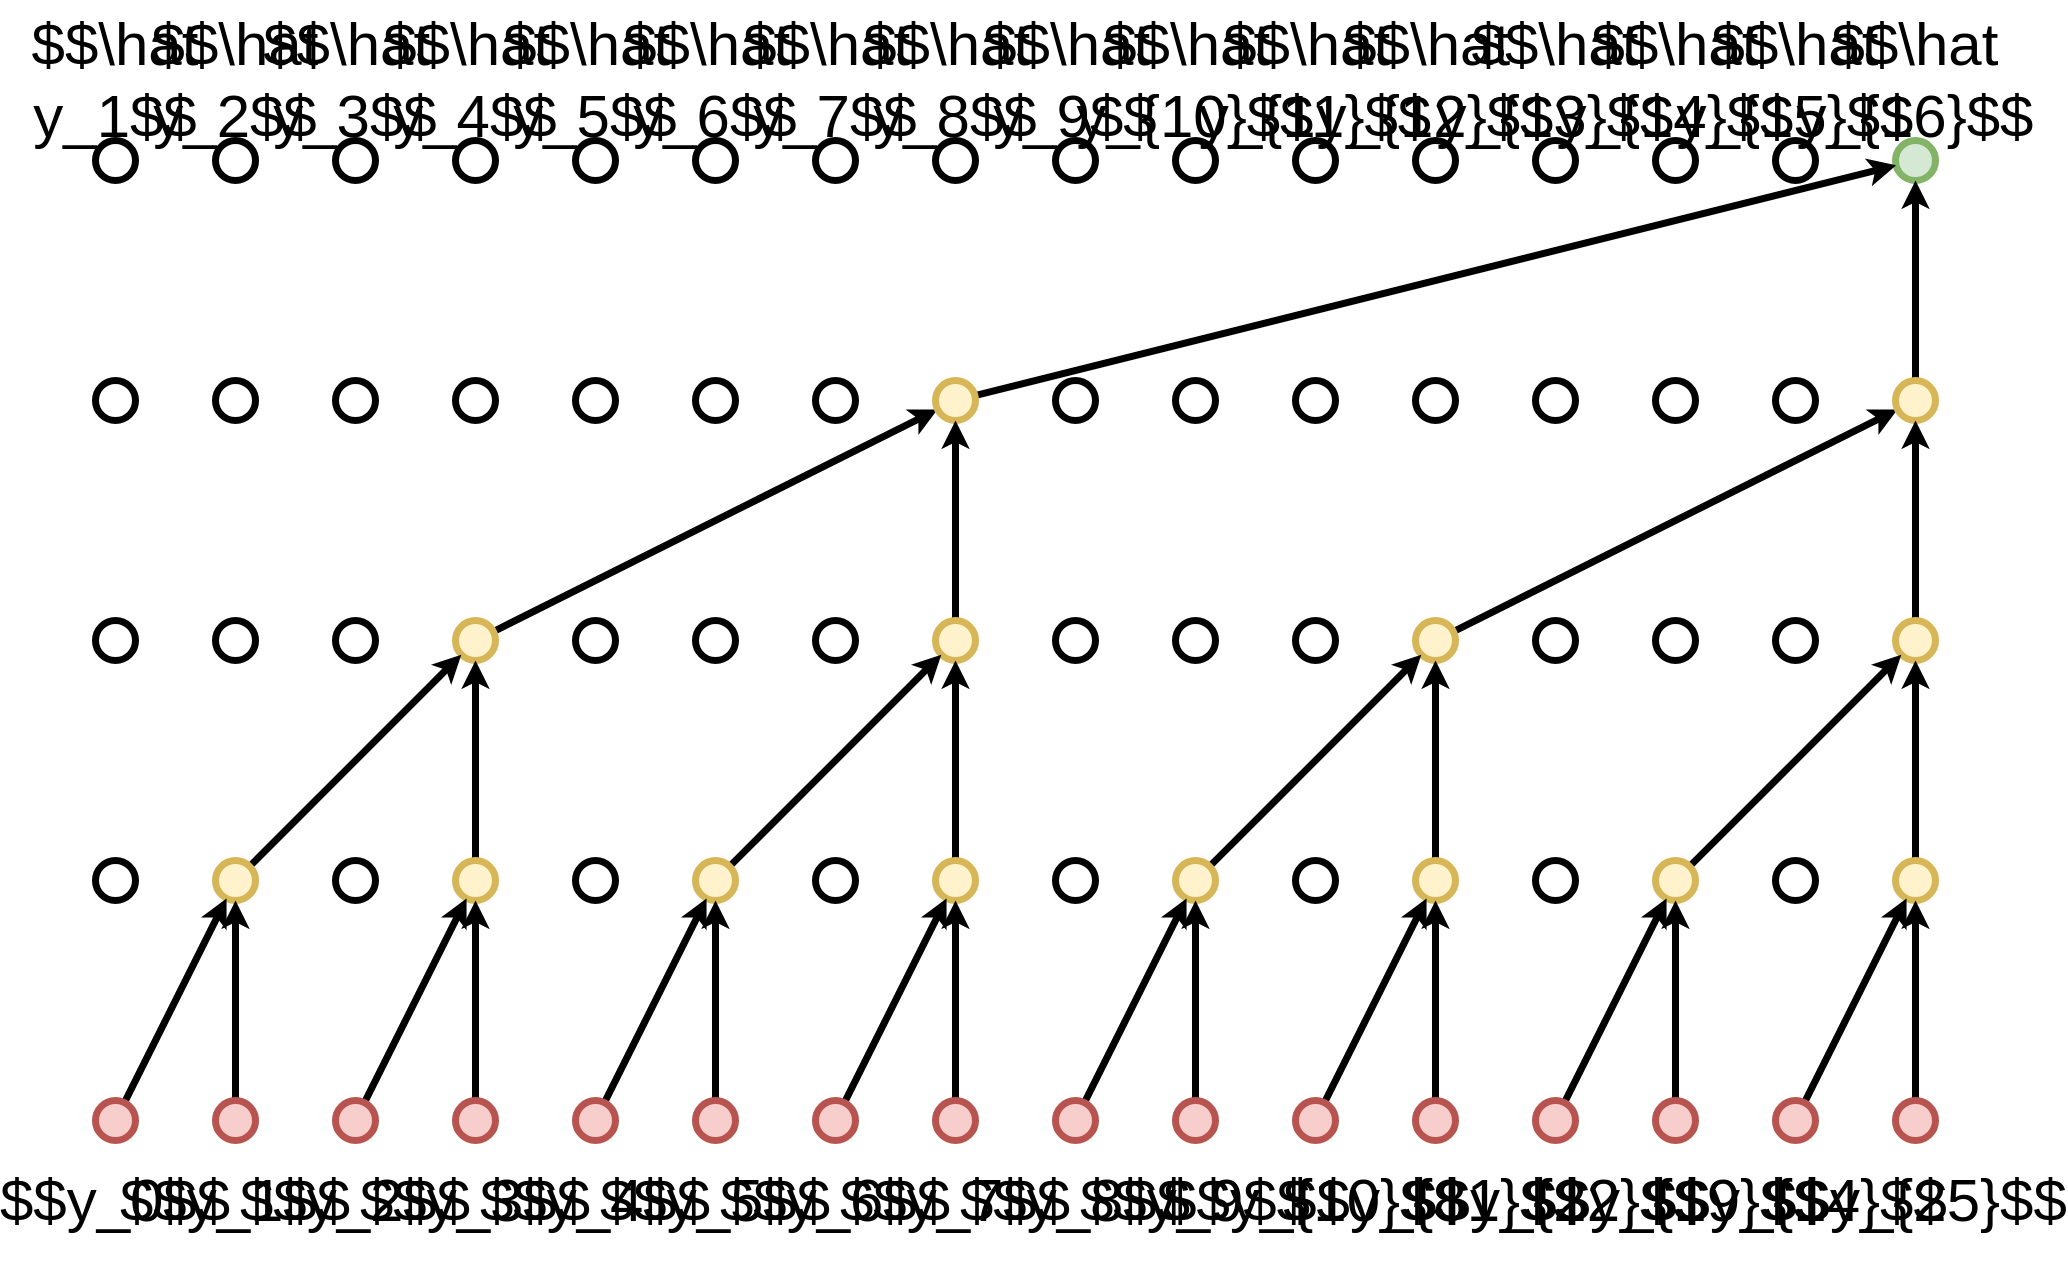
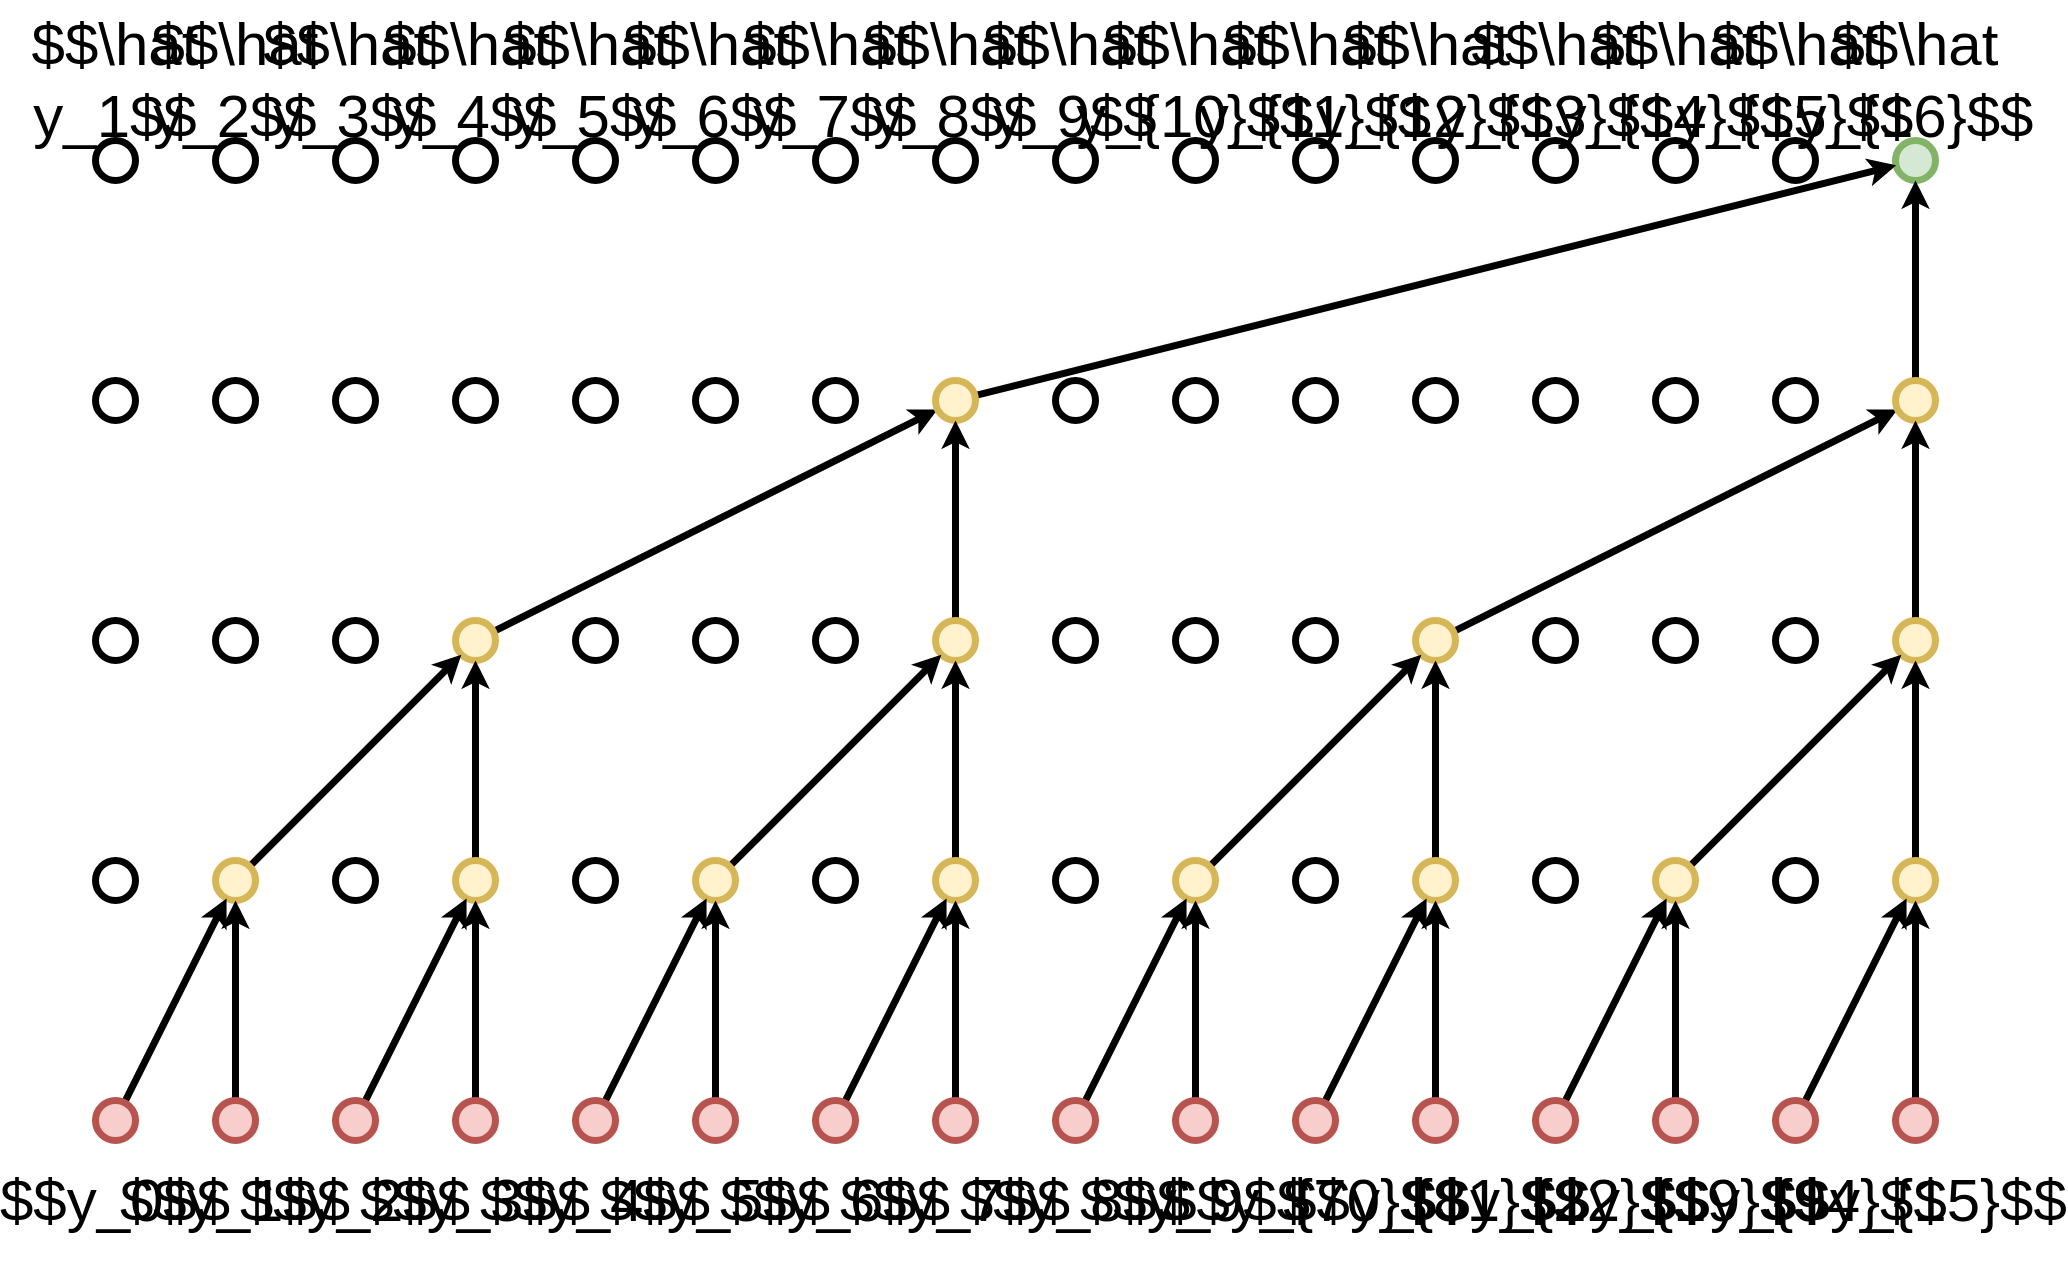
- <mxCell id="122" value="$$y_{10}$$" style="text;html=1;strokeColor=none;fillColor=none;align=center;verticalAlign=middle;whiteSpace=wrap;rounded=0;fontSize=60;" vertex="1" parent="1"><mxGeometry x="1220" y="1140" width="120" height="120" as="geometry" /></mxCell>
+ <mxCell id="122" value="$$y_{70}$$" style="text;html=1;strokeColor=none;fillColor=none;align=center;verticalAlign=middle;whiteSpace=wrap;rounded=0;fontSize=60;" vertex="1" parent="1"><mxGeometry x="1220" y="1140" width="120" height="120" as="geometry" /></mxCell>
- <mxCell id="126" value="$$y_{14}$$" style="text;html=1;strokeColor=none;fillColor=none;align=center;verticalAlign=middle;whiteSpace=wrap;rounded=0;fontSize=60;" vertex="1" parent="1"><mxGeometry x="1700" y="1140" width="120" height="120" as="geometry" /></mxCell>
+ <mxCell id="126" value="$$y_{94}$$" style="text;html=1;strokeColor=none;fillColor=none;align=center;verticalAlign=middle;whiteSpace=wrap;rounded=0;fontSize=60;" vertex="1" parent="1"><mxGeometry x="1700" y="1140" width="120" height="120" as="geometry" /></mxCell>
- <mxCell id="127" value="$$y_{25}$$" style="text;html=1;strokeColor=none;fillColor=none;align=center;verticalAlign=middle;whiteSpace=wrap;rounded=0;fontSize=60;" vertex="1" parent="1"><mxGeometry x="1820" y="1140" width="120" height="120" as="geometry" /></mxCell>
+ <mxCell id="127" value="$$y_{15}$$" style="text;html=1;strokeColor=none;fillColor=none;align=center;verticalAlign=middle;whiteSpace=wrap;rounded=0;fontSize=60;" vertex="1" parent="1"><mxGeometry x="1820" y="1140" width="120" height="120" as="geometry" /></mxCell>
